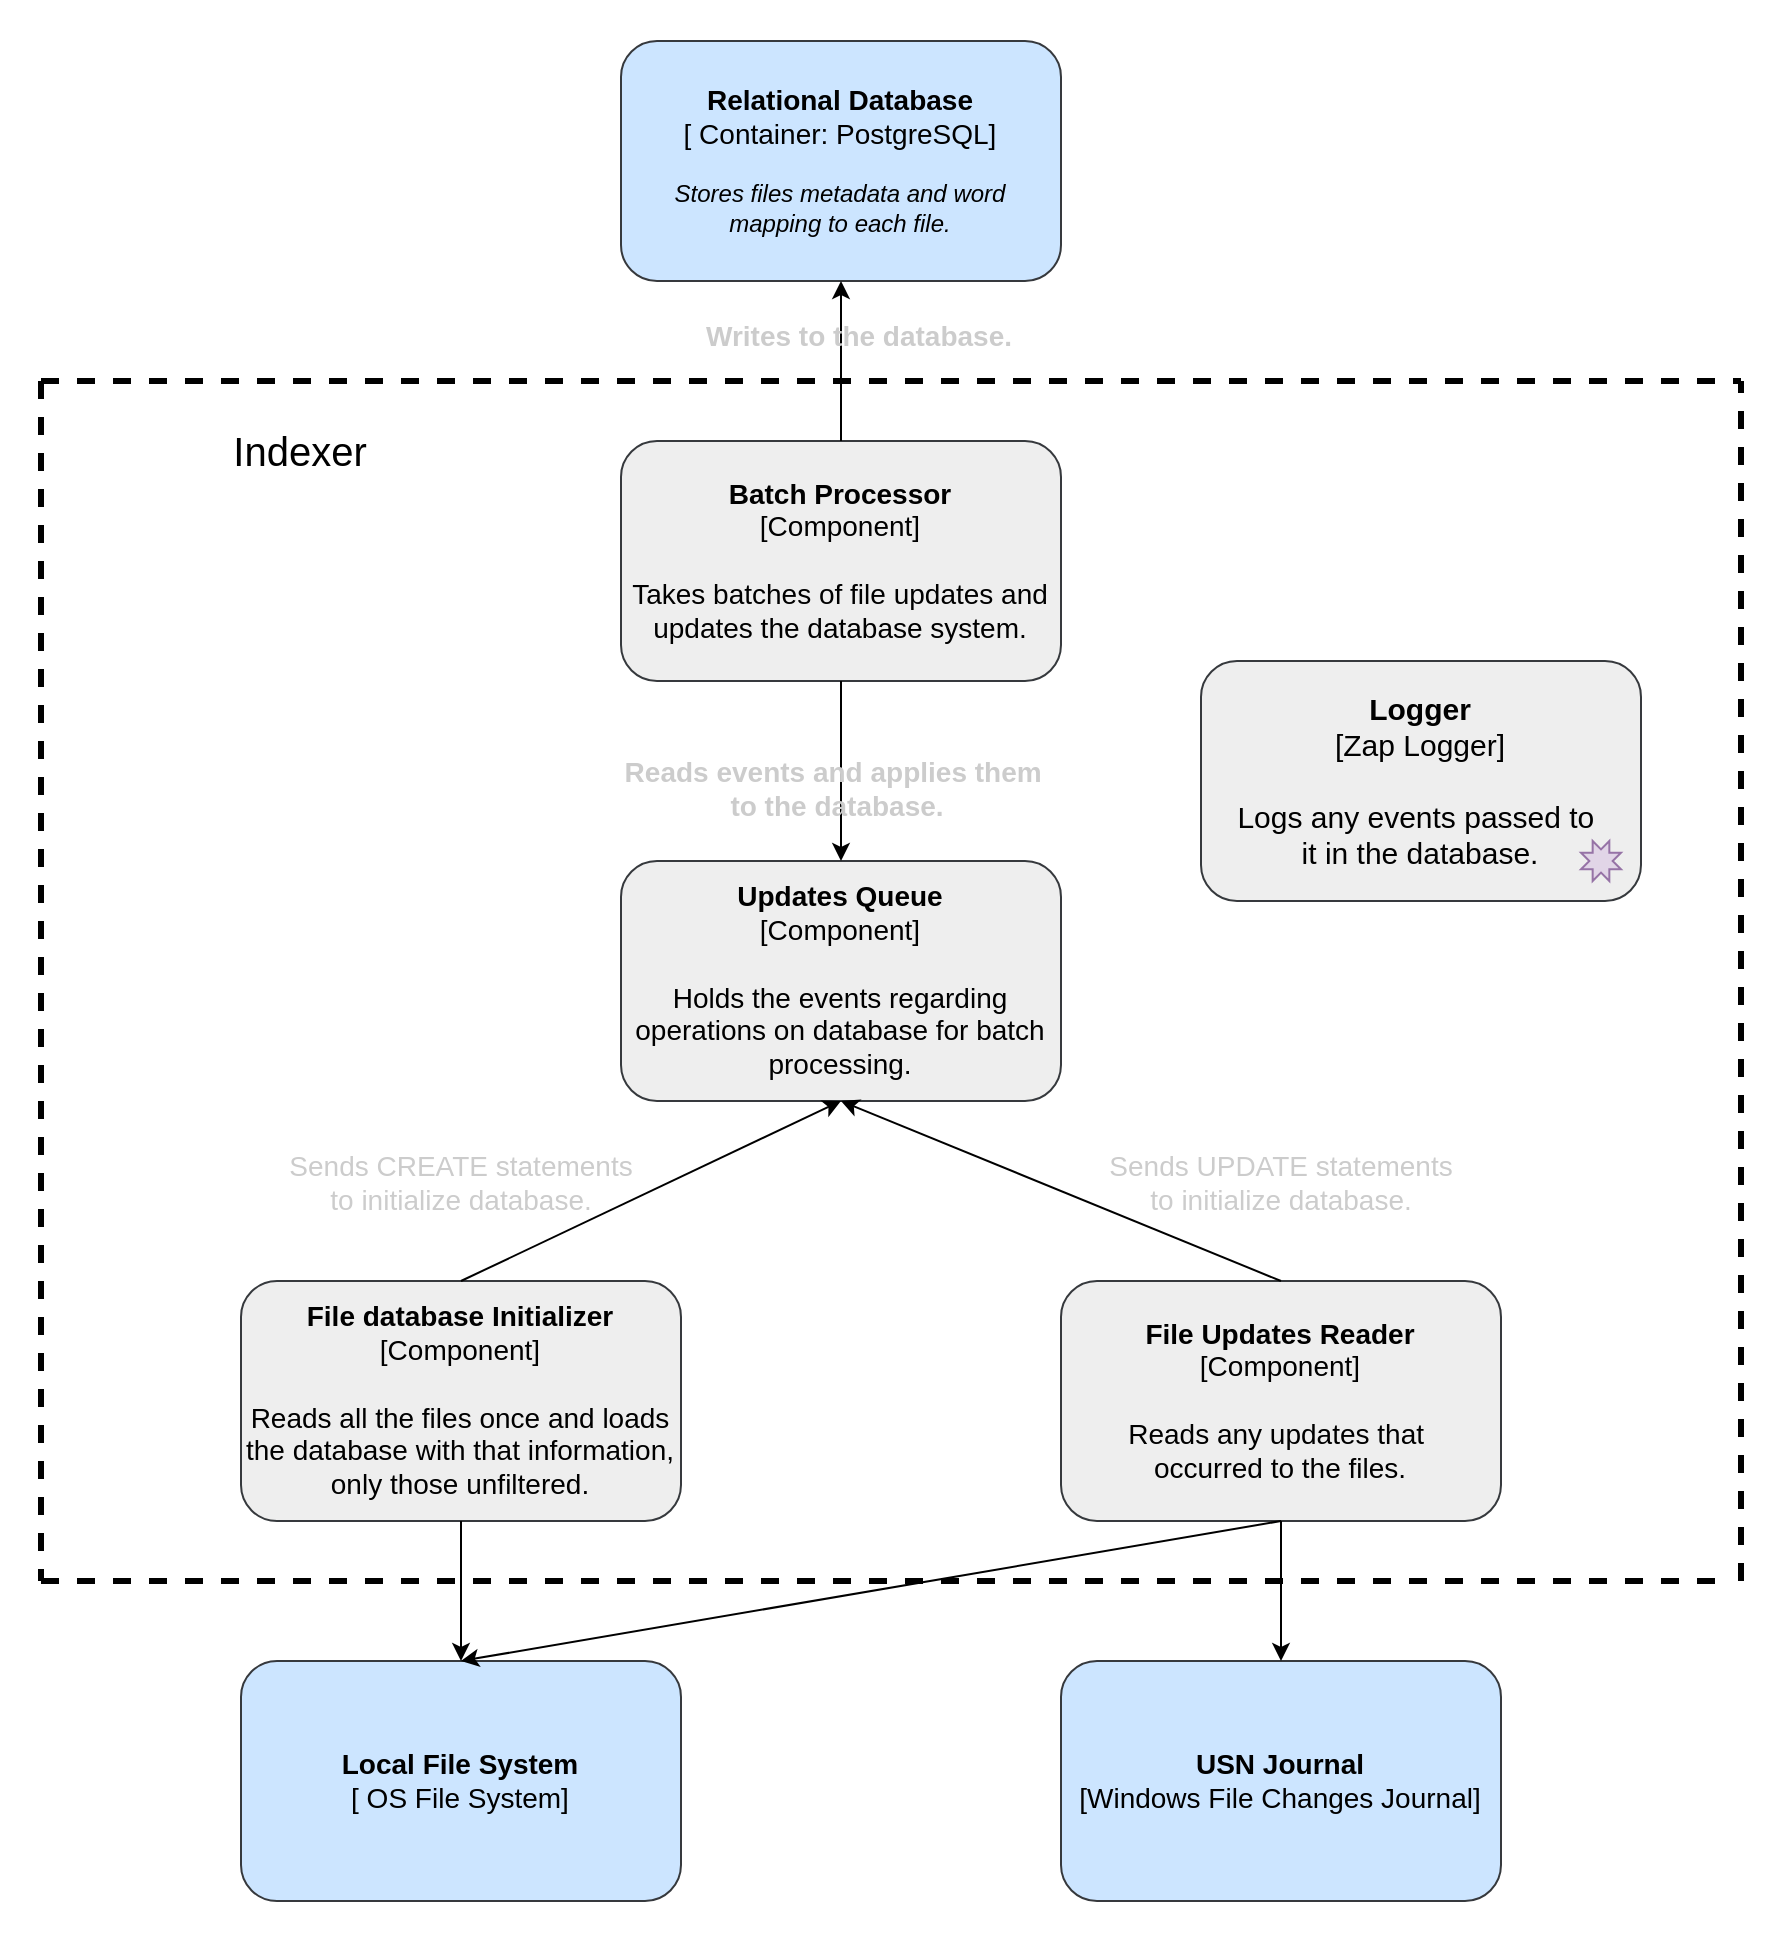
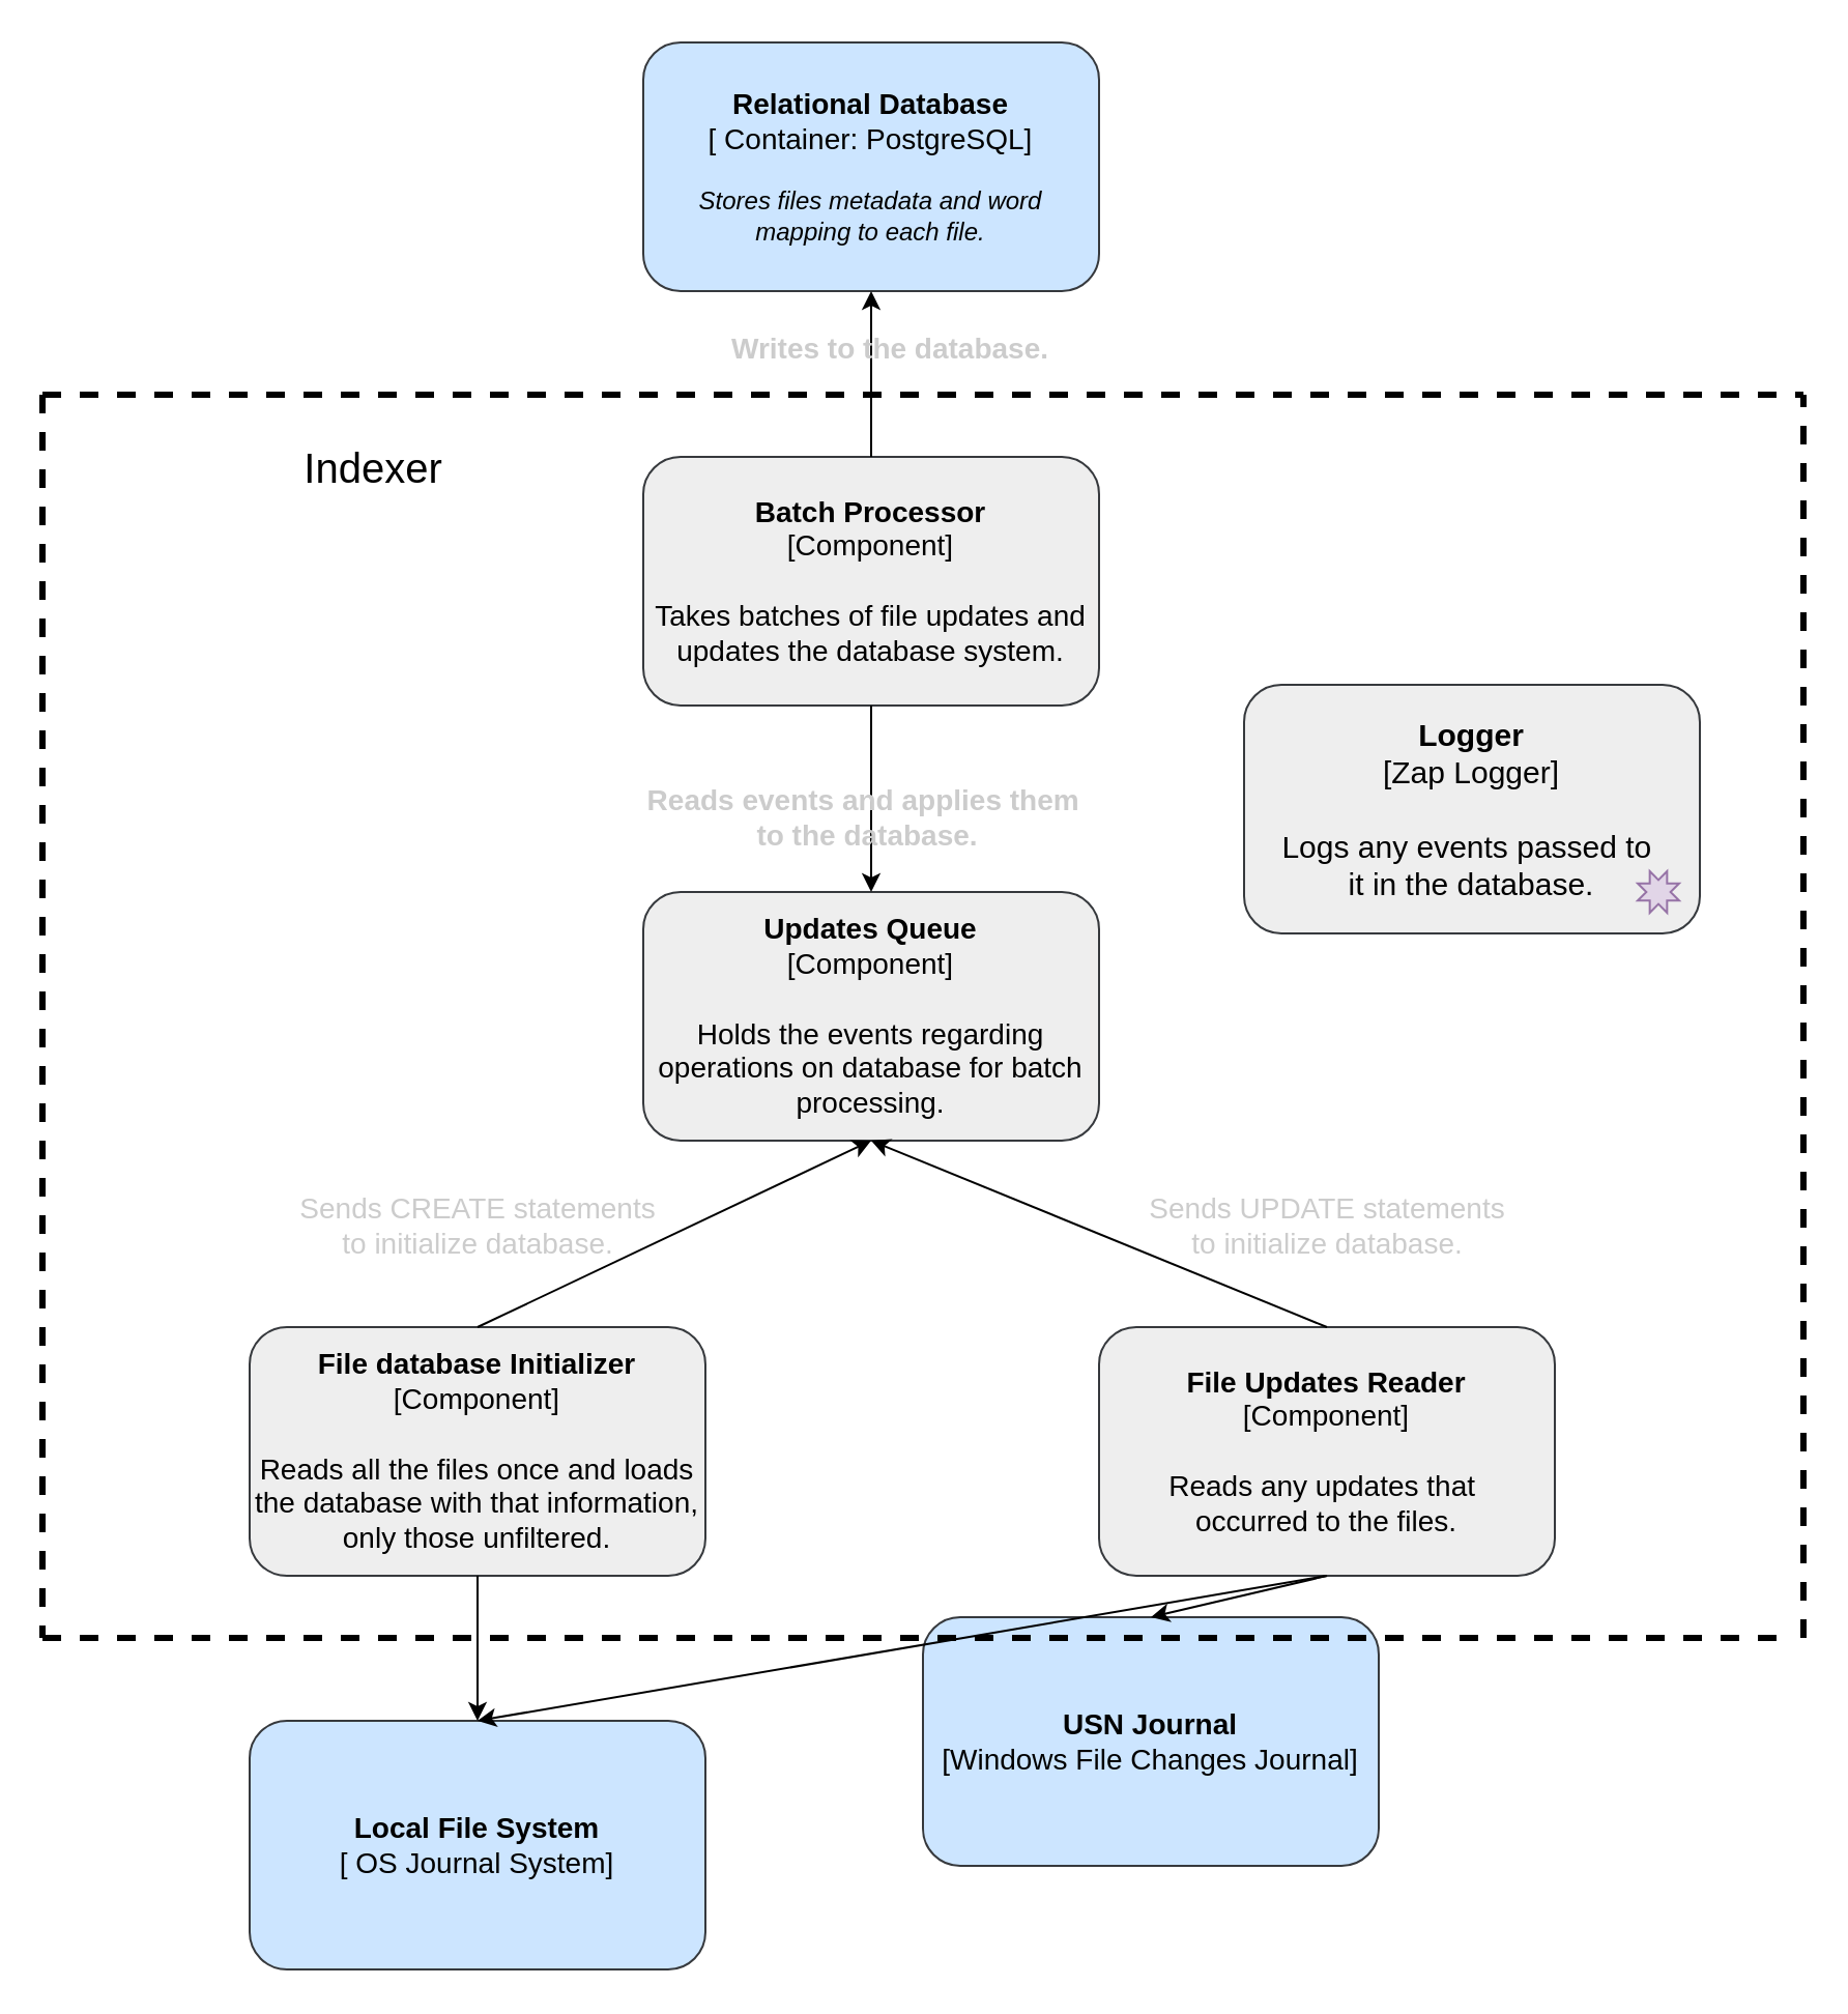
- <mxCell id="25" value="&lt;font style=&quot;font-size: 20px;&quot;&gt;Indexer&lt;/font&gt;" style="text;html=1;strokeColor=none;fillColor=none;align=center;verticalAlign=middle;whiteSpace=wrap;rounded=0;fontSize=20;" parent="1" vertex="1"><mxGeometry x="40" y="210" width="220" height="30" as="geometry" /></mxCell>
+ <mxCell id="25" value="&lt;font style=&quot;font-size: 20px;&quot;&gt;Indexer&lt;/font&gt;" style="text;html=1;strokeColor=none;fillColor=none;align=center;verticalAlign=middle;whiteSpace=wrap;rounded=0;fontSize=20;" parent="1" vertex="1"><mxGeometry x="70" y="210" width="220" height="30" as="geometry" /></mxCell>
- <mxCell id="3" value="&lt;b style=&quot;font-size: 14px;&quot;&gt;&lt;font style=&quot;font-size: 14px;&quot;&gt;Local File System&lt;br&gt;&lt;/font&gt;&lt;/b&gt;&lt;div style=&quot;font-size: 14px;&quot;&gt;[ OS File System]&lt;/div&gt;" style="rounded=1;whiteSpace=wrap;html=1;fillColor=#cce5ff;strokeColor=#36393d;" parent="1" vertex="1"><mxGeometry x="120" y="830" width="220" height="120" as="geometry" /></mxCell>
+ <mxCell id="3" value="&lt;b style=&quot;font-size: 14px;&quot;&gt;&lt;font style=&quot;font-size: 14px;&quot;&gt;Local File System&lt;br&gt;&lt;/font&gt;&lt;/b&gt;&lt;div style=&quot;font-size: 14px;&quot;&gt;[ OS Journal System]&lt;/div&gt;" style="rounded=1;whiteSpace=wrap;html=1;fillColor=#cce5ff;strokeColor=#36393d;" parent="1" vertex="1"><mxGeometry x="120" y="830" width="220" height="120" as="geometry" /></mxCell>
- <mxCell id="4" value="&lt;span style=&quot;font-size: 14px; background-color: initial;&quot;&gt;&lt;b&gt;USN Journal&lt;br&gt;&lt;/b&gt;[Windows File Changes Journal]&lt;/span&gt;" style="rounded=1;whiteSpace=wrap;html=1;fillColor=#cce5ff;strokeColor=#36393d;" parent="1" vertex="1"><mxGeometry x="530" y="830" width="220" height="120" as="geometry" /></mxCell>
+ <mxCell id="4" value="&lt;span style=&quot;font-size: 14px; background-color: initial;&quot;&gt;&lt;b&gt;USN Journal&lt;br&gt;&lt;/b&gt;[Windows File Changes Journal]&lt;/span&gt;" style="rounded=1;whiteSpace=wrap;html=1;fillColor=#cce5ff;strokeColor=#36393d;" parent="1" vertex="1"><mxGeometry x="445" y="780" width="220" height="120" as="geometry" /></mxCell>
